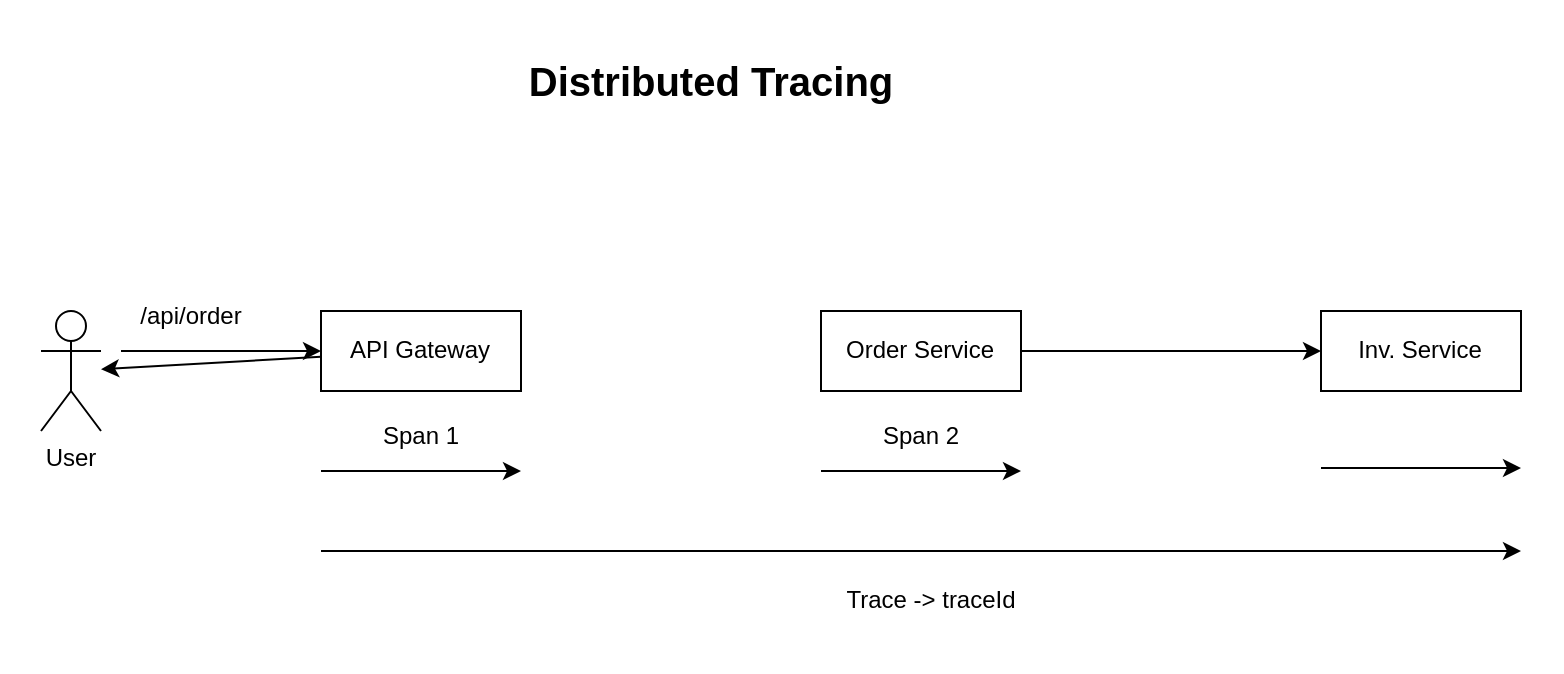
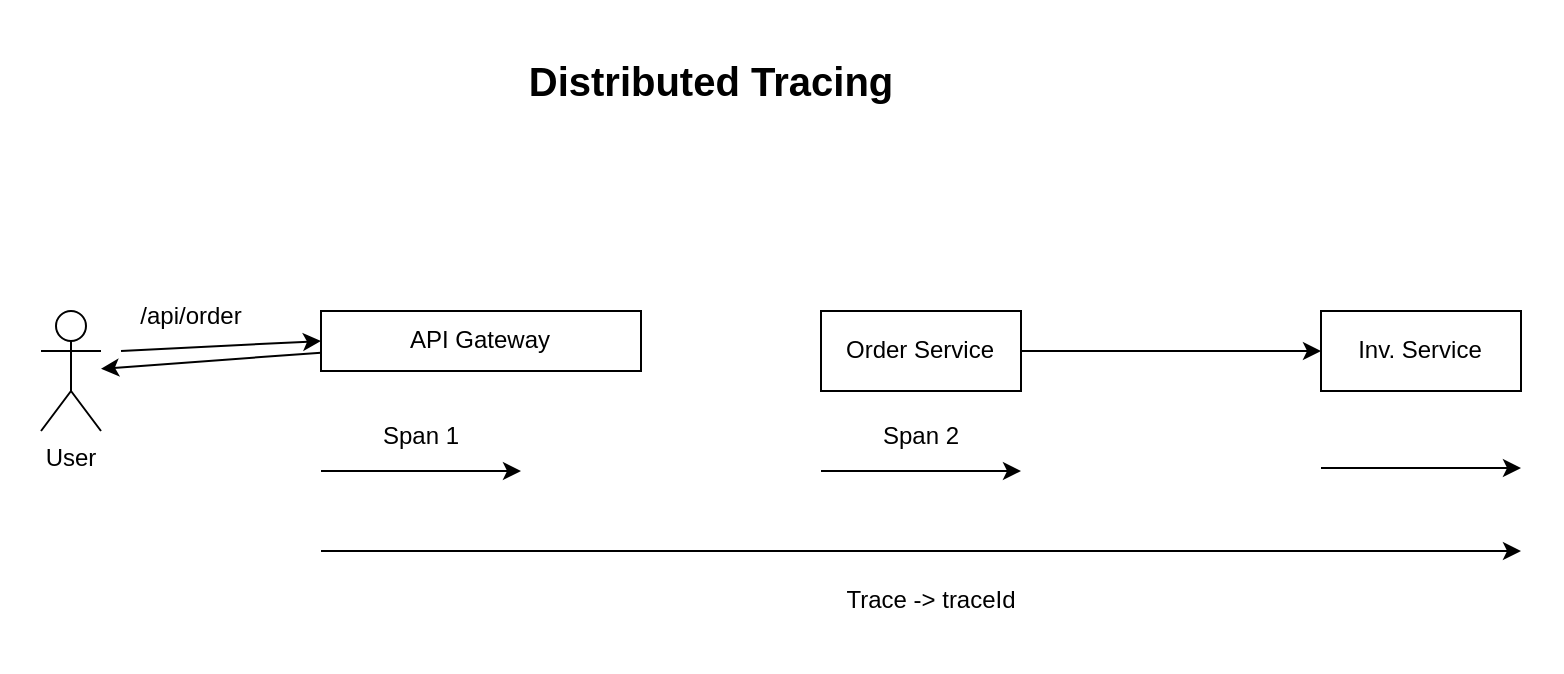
- <mxCell id="4" value="API Gateway" style="rounded=0;whiteSpace=wrap;html=1;" parent="1" vertex="1"><mxGeometry x="160" y="155" width="100" height="40" as="geometry" /></mxCell>
+ <mxCell id="4" value="API Gateway" style="rounded=0;whiteSpace=wrap;html=1;" parent="1" vertex="1"><mxGeometry x="160" y="155" width="160" height="30" as="geometry" /></mxCell>
